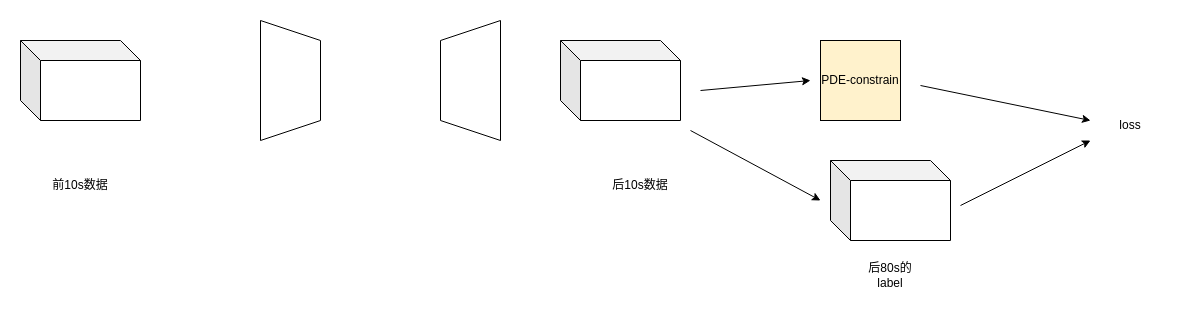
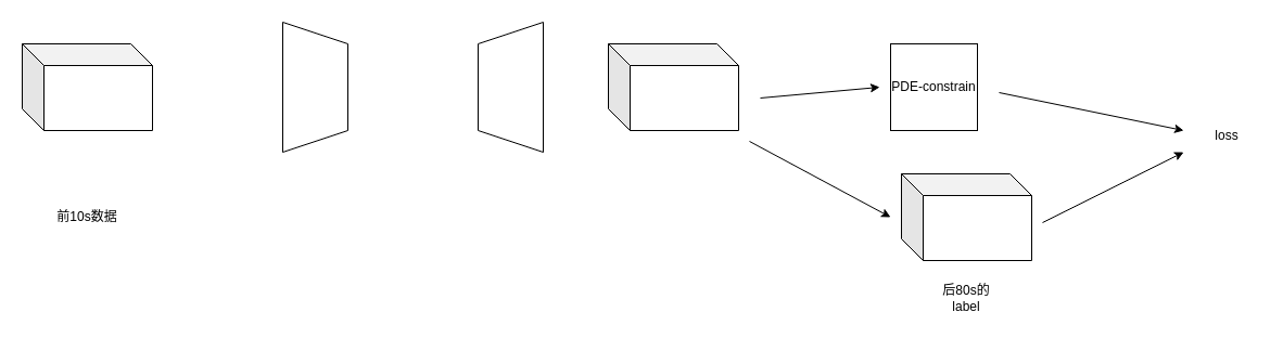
- <mxCell id="8" value="PDE-constrain" style="whiteSpace=wrap;html=1;aspect=fixed;fillColor=#fff2cc;" vertex="1" parent="1"><mxGeometry x="820" y="40" width="80" height="80" as="geometry" /></mxCell>
+ <mxCell id="8" value="PDE-constrain" style="whiteSpace=wrap;html=1;aspect=fixed;" vertex="1" parent="1"><mxGeometry x="820" y="40" width="80" height="80" as="geometry" /></mxCell>
- <mxCell id="3" value="前10s数据" style="text;html=1;strokeColor=none;fillColor=none;align=center;verticalAlign=middle;whiteSpace=wrap;rounded=0;" vertex="1" parent="1"><mxGeometry x="40" y="170" width="80" height="30" as="geometry" /></mxCell>
+ <mxCell id="3" value="前10s数据" style="text;html=1;strokeColor=none;fillColor=none;align=center;verticalAlign=middle;whiteSpace=wrap;rounded=0;" vertex="1" parent="1"><mxGeometry x="40" y="185" width="80" height="30" as="geometry" /></mxCell>
- <mxCell id="7" value="后10s数据" style="text;html=1;strokeColor=none;fillColor=none;align=center;verticalAlign=middle;whiteSpace=wrap;rounded=0;" vertex="1" parent="1"><mxGeometry x="600" y="170" width="80" height="30" as="geometry" /></mxCell>
